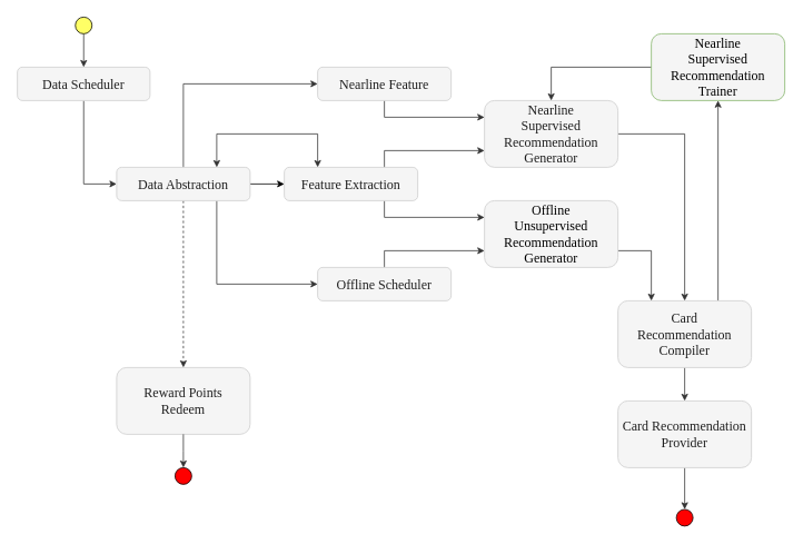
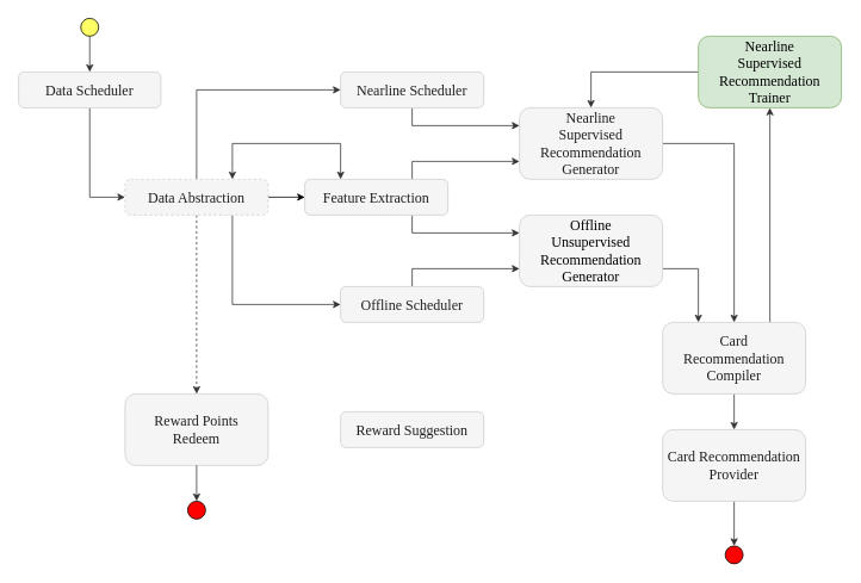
- <mxCell id="18" value="&lt;font style=&quot;font-size: 16px&quot;&gt;Nearline &lt;br&gt;Supervised&lt;br&gt;Recommendation&lt;br&gt;Trainer&lt;br&gt;&lt;/font&gt;" style="rounded=1;whiteSpace=wrap;html=1;strokeWidth=1;fontFamily=Ubuntu;fontSource=https%3A%2F%2Ffonts.googleapis.com%2Fcss%3Ffamily%3DUbuntu;fontSize=13;fillColor=#f5f5f5;labelBorderColor=none;strokeColor=#82b366;" vertex="1" parent="1"><mxGeometry x="780" y="40" width="160" height="80" as="geometry" /></mxCell>
+ <mxCell id="18" value="&lt;font style=&quot;font-size: 16px&quot;&gt;Nearline &lt;br&gt;Supervised&lt;br&gt;Recommendation&lt;br&gt;Trainer&lt;br&gt;&lt;/font&gt;" style="rounded=1;whiteSpace=wrap;html=1;strokeWidth=1;fontFamily=Ubuntu;fontSource=https%3A%2F%2Ffonts.googleapis.com%2Fcss%3Ffamily%3DUbuntu;fontSize=13;fillColor=#d5e8d4;labelBorderColor=none;strokeColor=#82b366;" vertex="1" parent="1"><mxGeometry x="780" y="40" width="160" height="80" as="geometry" /></mxCell>
- <mxCell id="25" value="&lt;font style=&quot;font-size: 16px&quot;&gt;Nearline Feature&lt;br&gt;&lt;/font&gt;" style="rounded=1;whiteSpace=wrap;html=1;strokeWidth=1;fontFamily=Ubuntu;fontSource=https%3A%2F%2Ffonts.googleapis.com%2Fcss%3Ffamily%3DUbuntu;fontSize=13;fillColor=#F5F5F5;fontColor=#1F1F1F;labelBorderColor=none;strokeColor=#CCCCCC;" vertex="1" parent="1"><mxGeometry x="380" y="80" width="160" height="40" as="geometry" /></mxCell>
+ <mxCell id="25" value="&lt;font style=&quot;font-size: 16px&quot;&gt;Nearline Scheduler&lt;br&gt;&lt;/font&gt;" style="rounded=1;whiteSpace=wrap;html=1;strokeWidth=1;fontFamily=Ubuntu;fontSource=https%3A%2F%2Ffonts.googleapis.com%2Fcss%3Ffamily%3DUbuntu;fontSize=13;fillColor=#F5F5F5;fontColor=#1F1F1F;labelBorderColor=none;strokeColor=#CCCCCC;" vertex="1" parent="1"><mxGeometry x="380" y="80" width="160" height="40" as="geometry" /></mxCell>
- <mxCell id="8" value="&lt;font style=&quot;font-size: 16px&quot;&gt;Data Abstraction&lt;br&gt;&lt;/font&gt;" style="rounded=1;whiteSpace=wrap;html=1;strokeWidth=1;fontFamily=Ubuntu;fontSource=https%3A%2F%2Ffonts.googleapis.com%2Fcss%3Ffamily%3DUbuntu;fontSize=13;fillColor=#F5F5F5;fontColor=#1F1F1F;labelBorderColor=none;strokeColor=#CCCCCC;" vertex="1" parent="1"><mxGeometry x="139" y="200" width="160" height="40" as="geometry" /></mxCell>
+ <mxCell id="8" value="&lt;font style=&quot;font-size: 16px&quot;&gt;Data Abstraction&lt;br&gt;&lt;/font&gt;" style="rounded=1;whiteSpace=wrap;html=1;strokeWidth=1;fontFamily=Ubuntu;fontSource=https%3A%2F%2Ffonts.googleapis.com%2Fcss%3Ffamily%3DUbuntu;fontSize=13;fillColor=#F5F5F5;fontColor=#1F1F1F;labelBorderColor=none;strokeColor=#CCCCCC;dashed=1;" vertex="1" parent="1"><mxGeometry x="139" y="200" width="160" height="40" as="geometry" /></mxCell>
+ <mxCell id="29" value="&lt;font style=&quot;font-size: 16px&quot;&gt;Reward Suggestion&lt;br&gt;&lt;/font&gt;" style="rounded=1;whiteSpace=wrap;html=1;strokeWidth=1;fontFamily=Ubuntu;fontSource=https%3A%2F%2Ffonts.googleapis.com%2Fcss%3Ffamily%3DUbuntu;fontSize=13;fillColor=#F5F5F5;fontColor=#1F1F1F;labelBorderColor=none;strokeColor=#CCCCCC;" vertex="1" parent="1"><mxGeometry x="380" y="460" width="160" height="40" as="geometry" /></mxCell>
